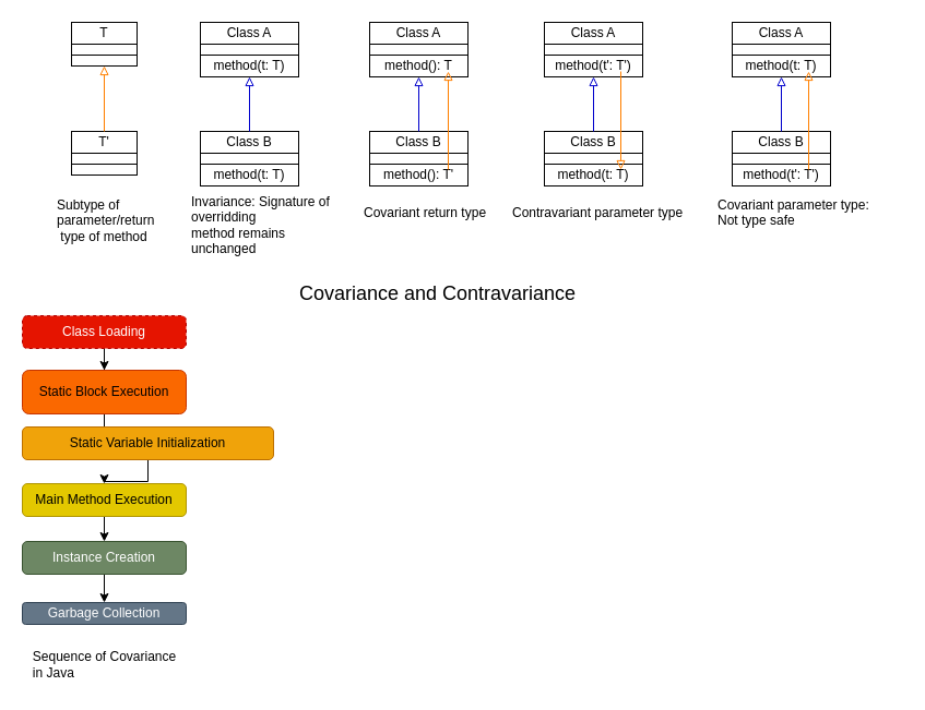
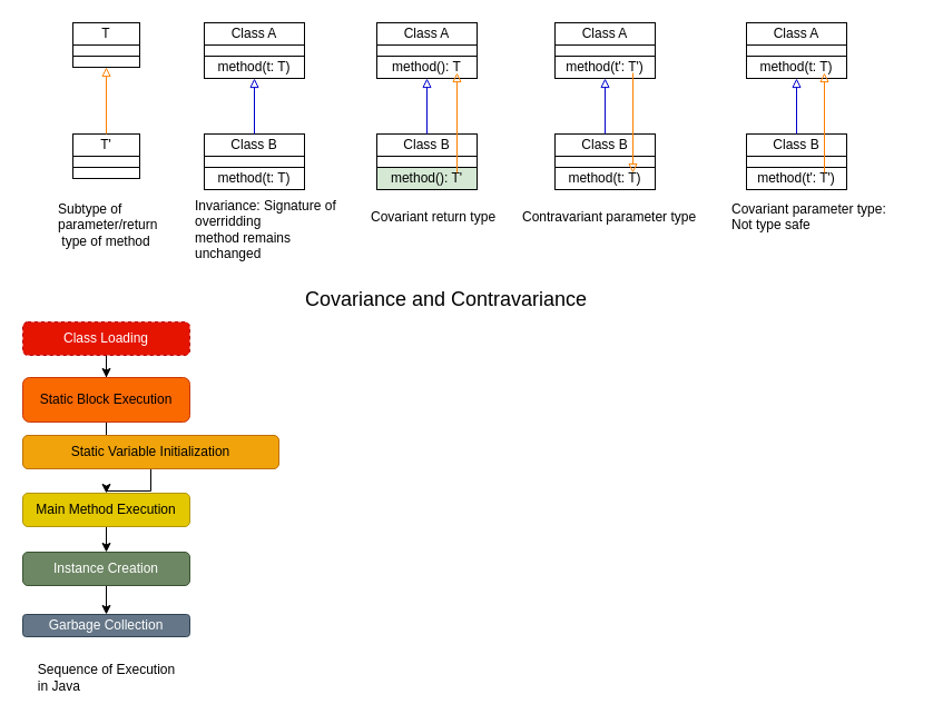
- <mxCell id="27" value="method(): T'" style="rounded=0;whiteSpace=wrap;html=1;" parent="24" vertex="1"><mxGeometry y="30" width="90" height="20" as="geometry" /></mxCell>
+ <mxCell id="27" value="method(): T'" style="rounded=0;whiteSpace=wrap;html=1;fillColor=#d5e8d4;" parent="24" vertex="1"><mxGeometry y="30" width="90" height="20" as="geometry" /></mxCell>
- <mxCell id="67" value="Sequence of Covariance&lt;br&gt;&lt;div style=&quot;text-align: left;&quot;&gt;&lt;span style=&quot;background-color: transparent; color: light-dark(rgb(0, 0, 0), rgb(255, 255, 255));&quot;&gt;in Java&lt;/span&gt;&lt;/div&gt;" style="text;html=1;align=center;verticalAlign=middle;resizable=0;points=[];autosize=1;strokeColor=none;fillColor=none;" parent="1" vertex="1"><mxGeometry x="20" y="589" width="150" height="40" as="geometry" /></mxCell>
+ <mxCell id="67" value="Sequence of Execution&lt;br&gt;&lt;div style=&quot;text-align: left;&quot;&gt;&lt;span style=&quot;background-color: transparent; color: light-dark(rgb(0, 0, 0), rgb(255, 255, 255));&quot;&gt;in Java&lt;/span&gt;&lt;/div&gt;" style="text;html=1;align=center;verticalAlign=middle;resizable=0;points=[];autosize=1;strokeColor=none;fillColor=none;" parent="1" vertex="1"><mxGeometry x="20" y="589" width="150" height="40" as="geometry" /></mxCell>
